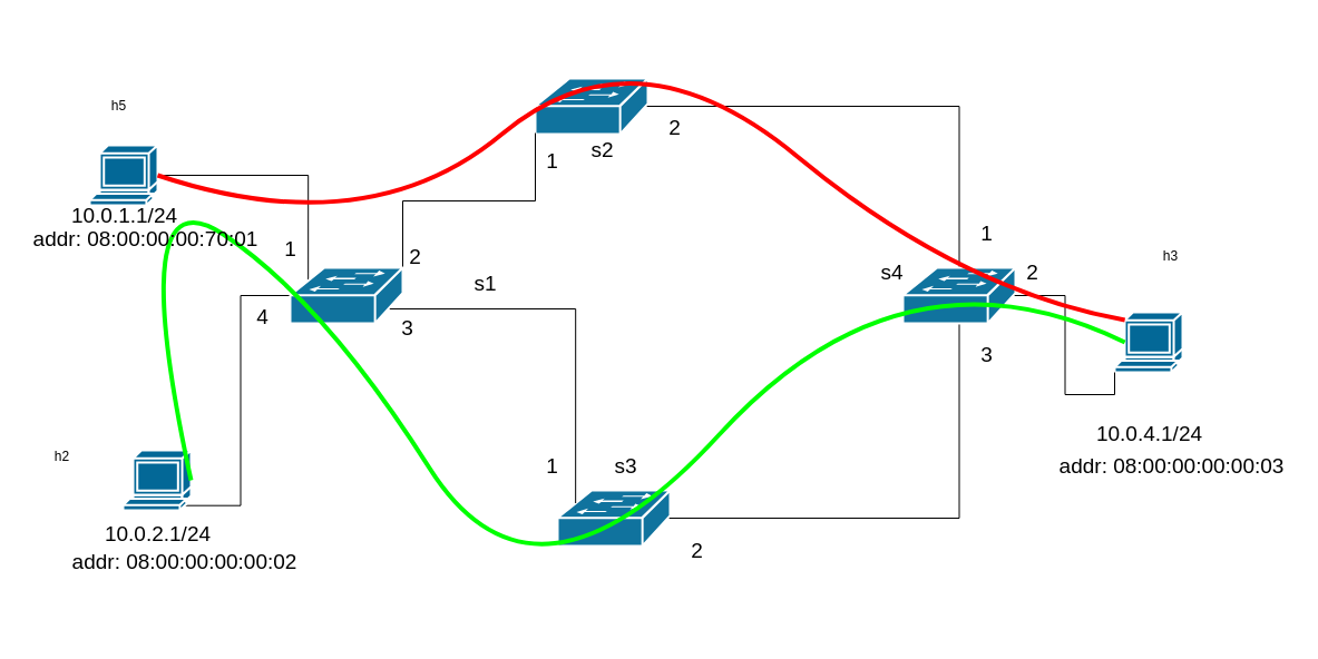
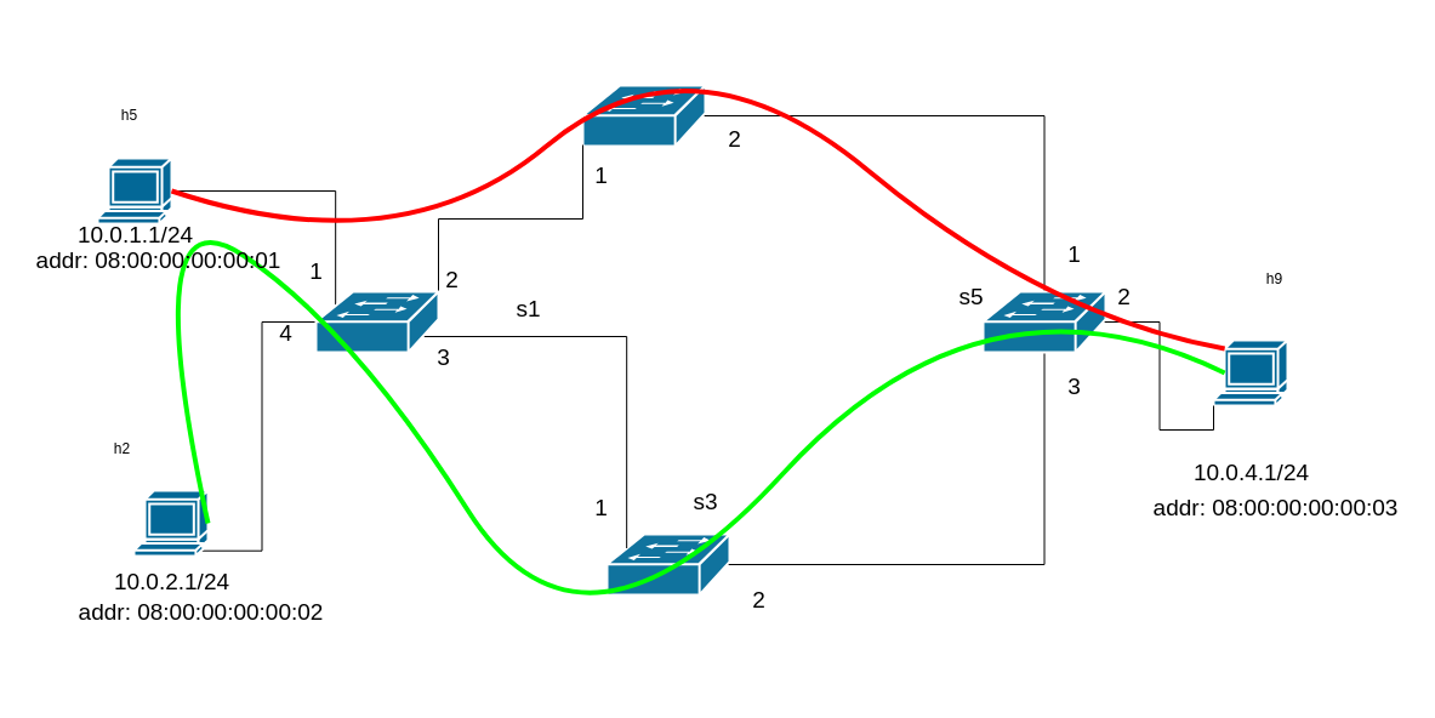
- <mxCell id="22" value="s2" style="text;html=1;align=center;verticalAlign=middle;resizable=0;points=[];autosize=1;strokeColor=none;fillColor=none;fontSize=19;" parent="1" vertex="1"><mxGeometry x="520" y="120" width="40" height="30" as="geometry" /></mxCell>
- <mxCell id="37" value="addr:&amp;nbsp;08:00:00:00:70:01" style="text;html=1;align=center;verticalAlign=middle;resizable=0;points=[];autosize=1;strokeColor=none;fillColor=none;fontSize=19;" parent="1" vertex="1"><mxGeometry x="20" y="200" width="220" height="30" as="geometry" /></mxCell>
+ <mxCell id="37" value="addr:&amp;nbsp;08:00:00:00:00:01" style="text;html=1;align=center;verticalAlign=middle;resizable=0;points=[];autosize=1;strokeColor=none;fillColor=none;fontSize=19;" parent="1" vertex="1"><mxGeometry x="20" y="200" width="220" height="30" as="geometry" /></mxCell>
- <mxCell id="41" value="h3" style="text;html=1;align=center;verticalAlign=middle;resizable=0;points=[];autosize=1;strokeColor=none;fillColor=none;hachureGap=4;" parent="1" vertex="1"><mxGeometry x="1035" y="220" width="30" height="20" as="geometry" /></mxCell>
+ <mxCell id="41" value="h9" style="text;html=1;align=center;verticalAlign=middle;resizable=0;points=[];autosize=1;strokeColor=none;fillColor=none;hachureGap=4;" parent="1" vertex="1"><mxGeometry x="1035" y="220" width="30" height="20" as="geometry" /></mxCell>
- <mxCell id="24" value="s4" style="text;html=1;align=center;verticalAlign=middle;resizable=0;points=[];autosize=1;strokeColor=none;fillColor=none;fontSize=19;" parent="1" vertex="1"><mxGeometry x="780" y="230" width="40" height="30" as="geometry" /></mxCell>
+ <mxCell id="24" value="s5" style="text;html=1;align=center;verticalAlign=middle;resizable=0;points=[];autosize=1;strokeColor=none;fillColor=none;fontSize=19;" parent="1" vertex="1"><mxGeometry x="780" y="230" width="40" height="30" as="geometry" /></mxCell>
- <mxCell id="28" value="4" style="text;html=1;align=center;verticalAlign=middle;resizable=0;points=[];autosize=1;strokeColor=none;fillColor=none;fontSize=19;" parent="1" vertex="1"><mxGeometry x="220" y="270" width="30" height="30" as="geometry" /></mxCell>
+ <mxCell id="28" value="4" style="text;html=1;align=center;verticalAlign=middle;resizable=0;points=[];autosize=1;strokeColor=none;fillColor=none;fontSize=19;" parent="1" vertex="1"><mxGeometry x="220" y="260" width="30" height="30" as="geometry" /></mxCell>
- <mxCell id="40" value="h2" style="text;html=1;align=center;verticalAlign=middle;resizable=0;points=[];autosize=1;strokeColor=none;fillColor=none;hachureGap=4;" parent="1" vertex="1"><mxGeometry x="40" y="400" width="30" height="20" as="geometry" /></mxCell>
+ <mxCell id="40" value="h2" style="text;html=1;align=center;verticalAlign=middle;resizable=0;points=[];autosize=1;strokeColor=none;fillColor=none;hachureGap=4;" parent="1" vertex="1"><mxGeometry x="85" y="360" width="30" height="20" as="geometry" /></mxCell>
- <mxCell id="23" value="s3" style="text;html=1;align=center;verticalAlign=middle;resizable=0;points=[];autosize=1;strokeColor=none;fillColor=none;fontSize=19;" parent="1" vertex="1"><mxGeometry x="541" y="404" width="40" height="30" as="geometry" /></mxCell>
+ <mxCell id="23" value="s3" style="text;html=1;align=center;verticalAlign=middle;resizable=0;points=[];autosize=1;strokeColor=none;fillColor=none;fontSize=19;" parent="1" vertex="1"><mxGeometry x="561" y="399" width="40" height="30" as="geometry" /></mxCell>
